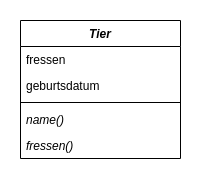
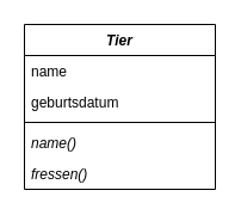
- <mxCell id="3" value="fressen" style="text;strokeColor=none;fillColor=none;align=left;verticalAlign=top;spacingLeft=4;spacingRight=4;overflow=hidden;rotatable=0;points=[[0,0.5],[1,0.5]];portConstraint=eastwest;whiteSpace=wrap;html=1;" vertex="1" parent="2"><mxGeometry y="26" width="160" height="26" as="geometry" /></mxCell>
+ <mxCell id="3" value="name" style="text;strokeColor=none;fillColor=none;align=left;verticalAlign=top;spacingLeft=4;spacingRight=4;overflow=hidden;rotatable=0;points=[[0,0.5],[1,0.5]];portConstraint=eastwest;whiteSpace=wrap;html=1;" vertex="1" parent="2"><mxGeometry y="26" width="160" height="26" as="geometry" /></mxCell>
